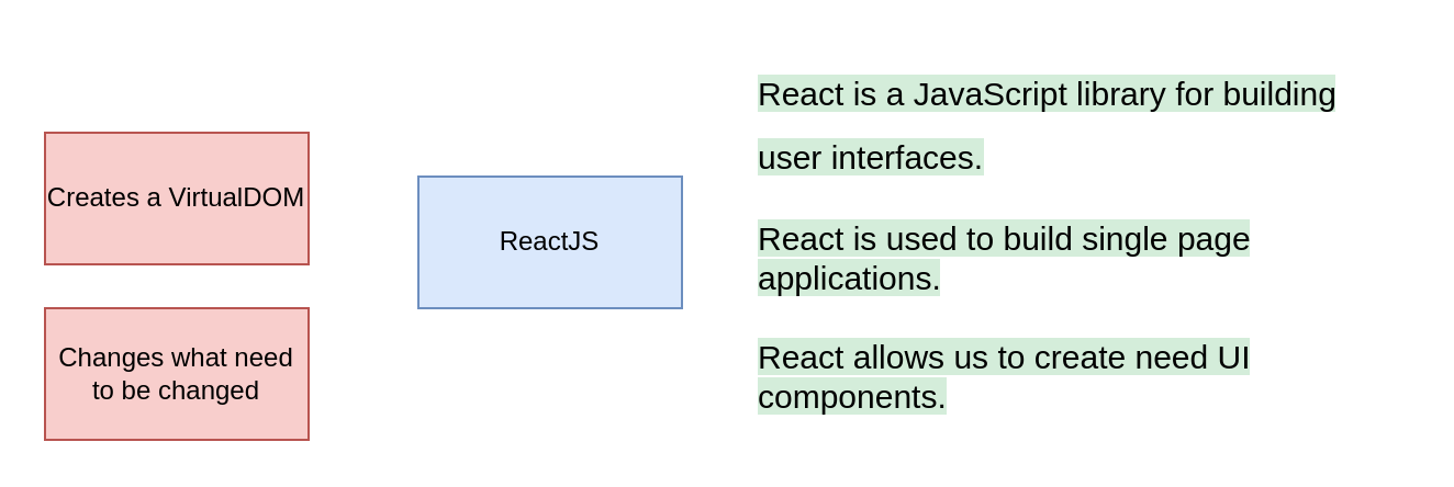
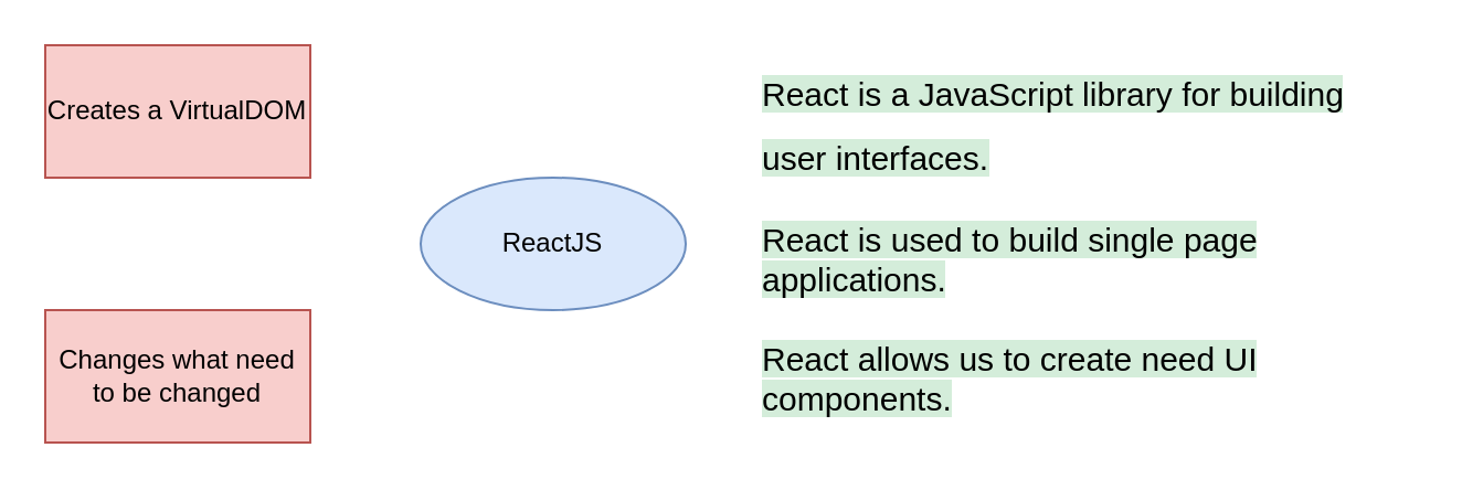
- <mxCell id="3" value="Creates a VirtualDOM" style="rounded=0;whiteSpace=wrap;html=1;fillColor=#f8cecc;strokeColor=#b85450;" vertex="1" parent="1"><mxGeometry x="20" y="60" width="120" height="60" as="geometry" /></mxCell>
+ <mxCell id="3" value="Creates a VirtualDOM" style="rounded=0;whiteSpace=wrap;html=1;fillColor=#f8cecc;strokeColor=#b85450;" vertex="1" parent="1"><mxGeometry x="20" y="20" width="120" height="60" as="geometry" /></mxCell>
- <mxCell id="2" value="ReactJS" style="rounded=0;whiteSpace=wrap;html=1;fillColor=#dae8fc;strokeColor=#6c8ebf;" vertex="1" parent="1"><mxGeometry x="190" y="80" width="120" height="60" as="geometry" /></mxCell>
+ <mxCell id="2" value="ReactJS" style="ellipse;whiteSpace=wrap;html=1;fillColor=#dae8fc;strokeColor=#6c8ebf;" vertex="1" parent="1"><mxGeometry x="190" y="80" width="120" height="60" as="geometry" /></mxCell>
